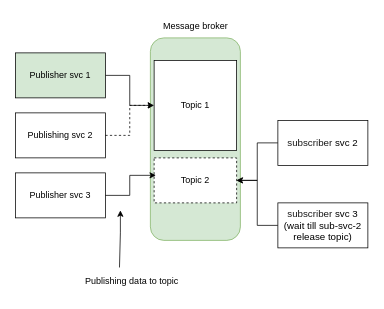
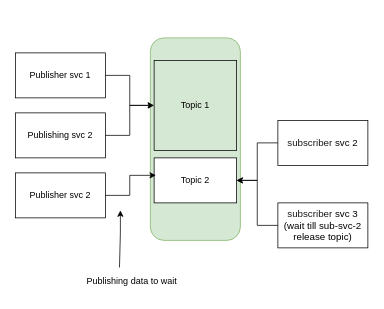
- <mxCell id="15" value="Message broker" style="text;html=1;align=center;verticalAlign=middle;resizable=0;points=[];autosize=1;strokeColor=none;fillColor=none;" vertex="1" parent="1"><mxGeometry x="205" y="20" width="110" height="30" as="geometry" /></mxCell>
- <mxCell id="3" value="Publisher svc 1" style="rounded=0;whiteSpace=wrap;html=1;fillColor=#d5e8d4;" vertex="1" parent="1"><mxGeometry x="20" y="70" width="120" height="60" as="geometry" /></mxCell>
+ <mxCell id="3" value="Publisher svc 1" style="rounded=0;whiteSpace=wrap;html=1;" vertex="1" parent="1"><mxGeometry x="20" y="70" width="120" height="60" as="geometry" /></mxCell>
- <mxCell id="7" value="Topic 1" style="rounded=0;whiteSpace=wrap;html=1;" vertex="1" parent="1"><mxGeometry x="205" y="80" width="110" height="120" as="geometry" /></mxCell>
+ <mxCell id="7" value="Topic 1" style="rounded=0;whiteSpace=wrap;html=1;fillColor=#d5e8d4;" vertex="1" parent="1"><mxGeometry x="205" y="80" width="110" height="120" as="geometry" /></mxCell>
- <mxCell id="9" style="edgeStyle=orthogonalEdgeStyle;rounded=0;orthogonalLoop=1;jettySize=auto;html=1;exitX=1;exitY=0.5;exitDx=0;exitDy=0;entryX=0;entryY=0.5;entryDx=0;entryDy=0;dashed=1;" edge="1" parent="1" source="5" target="7"><mxGeometry relative="1" as="geometry" /></mxCell>
+ <mxCell id="9" style="edgeStyle=orthogonalEdgeStyle;rounded=0;orthogonalLoop=1;jettySize=auto;html=1;exitX=1;exitY=0.5;exitDx=0;exitDy=0;entryX=0;entryY=0.5;entryDx=0;entryDy=0;" edge="1" parent="1" source="5" target="7"><mxGeometry relative="1" as="geometry" /></mxCell>
- <mxCell id="8" value="Topic 2" style="rounded=0;whiteSpace=wrap;html=1;dashed=1;" vertex="1" parent="1"><mxGeometry x="205" y="210" width="110" height="60" as="geometry" /></mxCell>
+ <mxCell id="8" value="Topic 2" style="rounded=0;whiteSpace=wrap;html=1;" vertex="1" parent="1"><mxGeometry x="205" y="210" width="110" height="60" as="geometry" /></mxCell>
- <mxCell id="4" value="Publisher svc 3" style="rounded=0;whiteSpace=wrap;html=1;" vertex="1" parent="1"><mxGeometry x="20" y="230" width="120" height="60" as="geometry" /></mxCell>
+ <mxCell id="4" value="Publisher svc 2" style="rounded=0;whiteSpace=wrap;html=1;" vertex="1" parent="1"><mxGeometry x="20" y="230" width="120" height="60" as="geometry" /></mxCell>
- <mxCell id="16" value="Publishing data to topic" style="text;html=1;align=center;verticalAlign=middle;resizable=0;points=[];autosize=1;strokeColor=none;fillColor=none;" vertex="1" parent="1"><mxGeometry x="100" y="360" width="150" height="30" as="geometry" /></mxCell>
+ <mxCell id="16" value="Publishing data to wait" style="text;html=1;align=center;verticalAlign=middle;resizable=0;points=[];autosize=1;strokeColor=none;fillColor=none;" vertex="1" parent="1"><mxGeometry x="100" y="360" width="150" height="30" as="geometry" /></mxCell>
